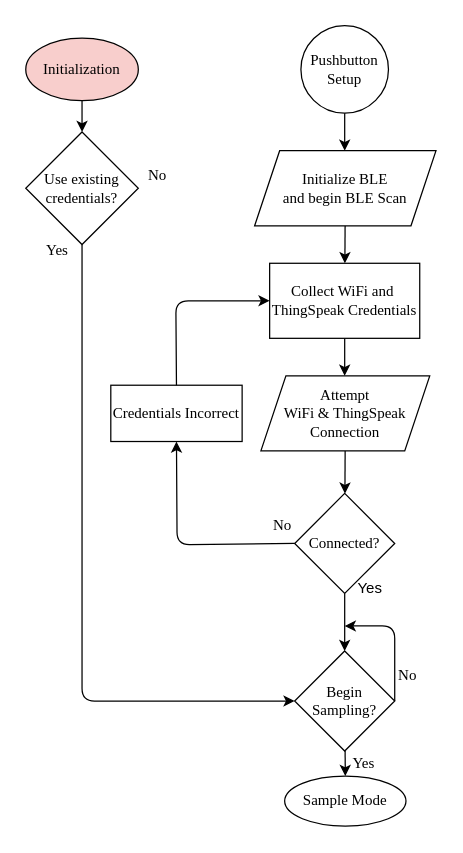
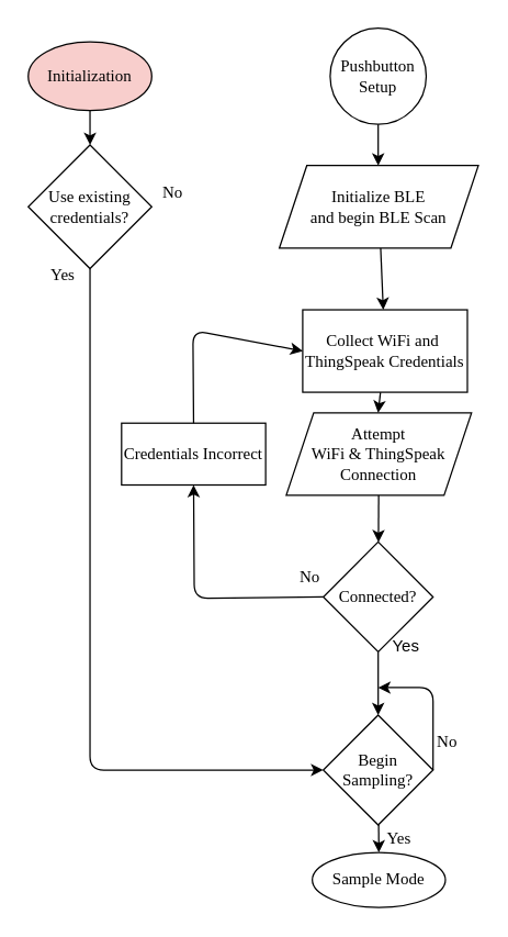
- <mxCell id="10" value="Collect WiFi and&amp;nbsp;&lt;br&gt;ThingSpeak Credentials" style="whiteSpace=wrap;html=1;fontFamily=Nunito;fontSource=https%3A%2F%2Ffonts.googleapis.com%2Fcss%3Ffamily%3DNunito;" parent="1" vertex="1"><mxGeometry x="215" y="210" width="120" height="60" as="geometry" /></mxCell>
+ <mxCell id="10" value="Collect WiFi and&amp;nbsp;&lt;br&gt;ThingSpeak Credentials" style="whiteSpace=wrap;html=1;fontFamily=Nunito;fontSource=https%3A%2F%2Ffonts.googleapis.com%2Fcss%3Ffamily%3DNunito;" parent="1" vertex="1"><mxGeometry x="220" y="225" width="120" height="60" as="geometry" /></mxCell>
